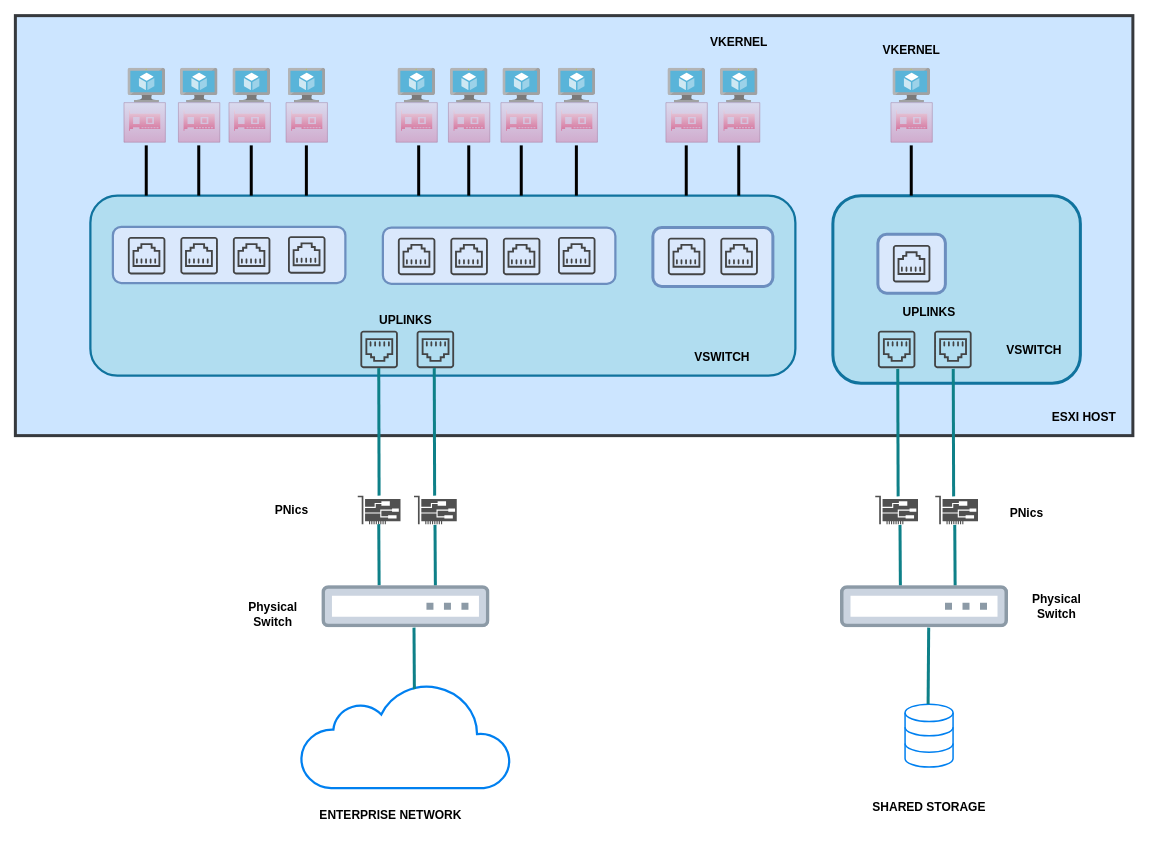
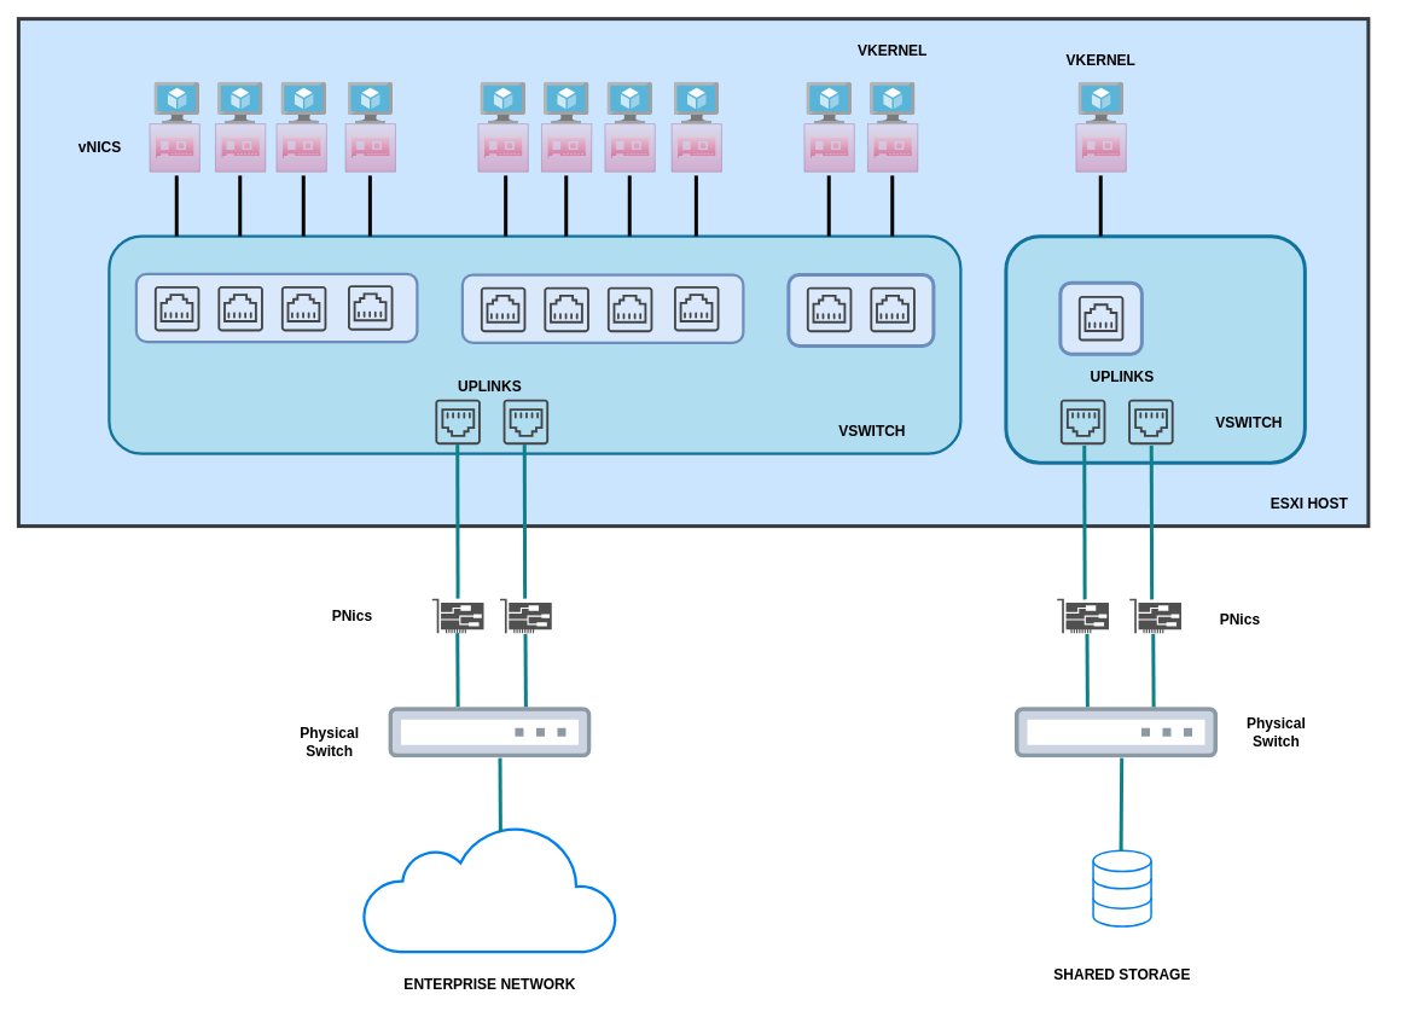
+ <mxCell id="61" value="vNICS" style="text;html=1;strokeColor=none;fillColor=none;align=center;verticalAlign=middle;whiteSpace=wrap;rounded=0;fontSize=16;fontStyle=1" vertex="1" parent="1"><mxGeometry x="80" y="147.4" width="60" height="30" as="geometry" /></mxCell>
- <mxCell id="81" value="ENTERPRISE NETWORK" style="text;html=1;strokeColor=none;fillColor=none;align=center;verticalAlign=middle;whiteSpace=wrap;rounded=0;fontSize=16;fontStyle=1" vertex="1" parent="1"><mxGeometry x="420.9" y="1070" width="199.4" height="30" as="geometry" /></mxCell>
+ <mxCell id="81" value="ENTERPRISE NETWORK" style="text;html=1;strokeColor=none;fillColor=none;align=center;verticalAlign=middle;whiteSpace=wrap;rounded=0;fontSize=16;fontStyle=1" vertex="1" parent="1"><mxGeometry x="440.9" y="1070" width="199.4" height="30" as="geometry" /></mxCell>
